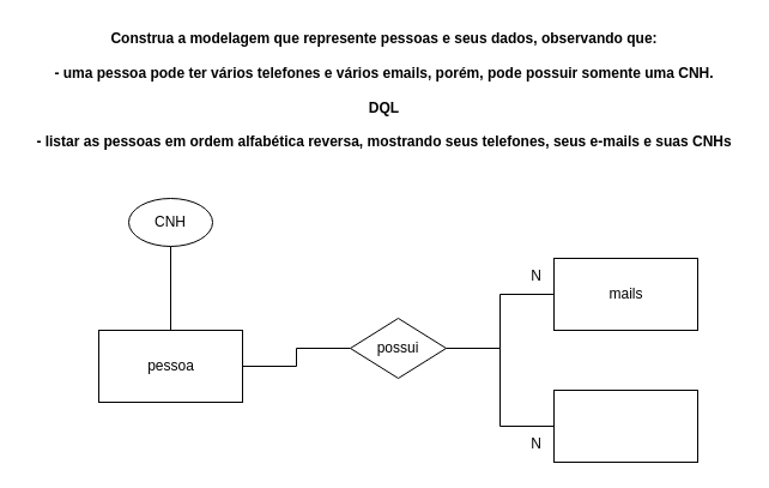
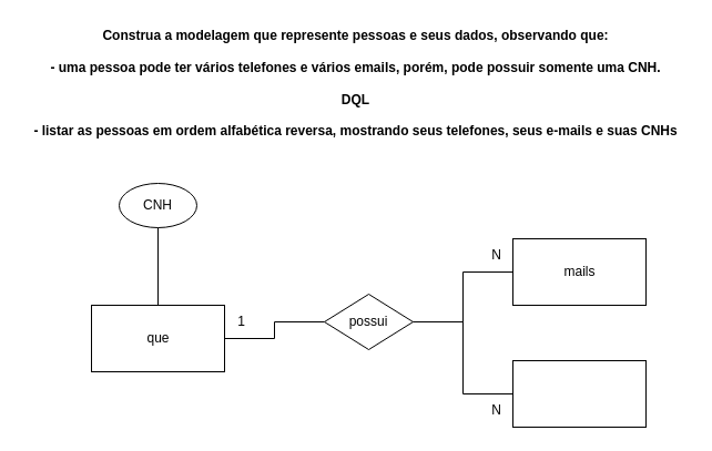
+ <mxCell id="16" value="1" style="text;html=1;align=center;verticalAlign=middle;resizable=0;points=[];autosize=1;strokeColor=none;fillColor=none;" vertex="1" parent="1"><mxGeometry x="202" y="275" width="30" height="30" as="geometry" /></mxCell>
- <mxCell id="7" value="pessoa" style="text;html=1;align=center;verticalAlign=middle;resizable=0;points=[];autosize=1;strokeColor=none;fillColor=none;" vertex="1" parent="5"><mxGeometry x="30" y="15" width="60" height="30" as="geometry" /></mxCell>
+ <mxCell id="7" value="que" style="text;html=1;align=center;verticalAlign=middle;resizable=0;points=[];autosize=1;strokeColor=none;fillColor=none;" vertex="1" parent="5"><mxGeometry x="30" y="15" width="60" height="30" as="geometry" /></mxCell>
